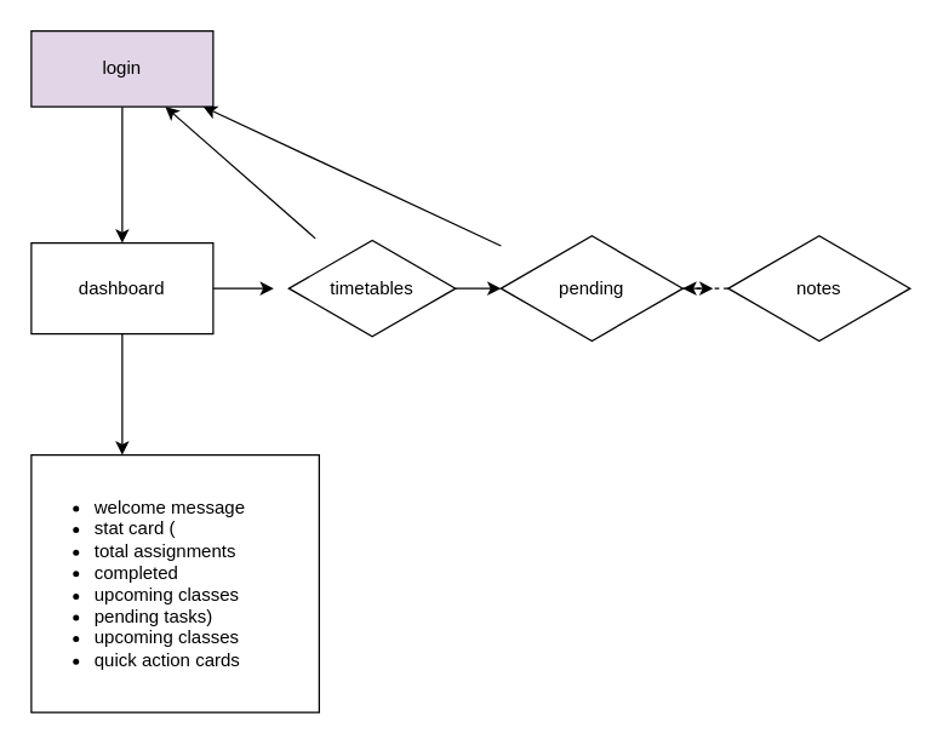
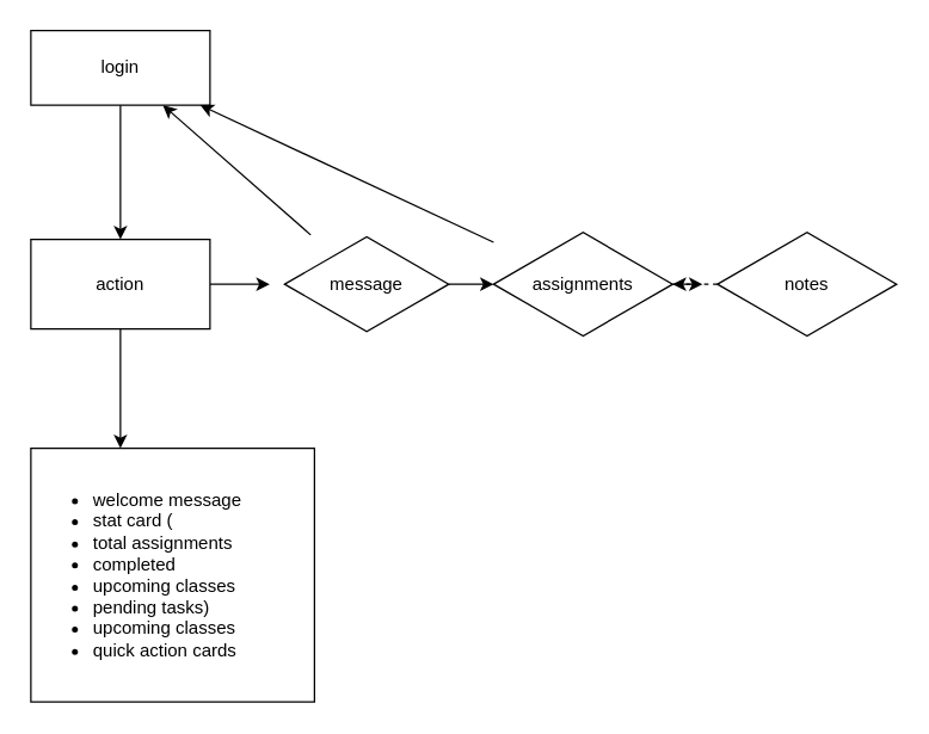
- <mxCell id="6" value="login" style="rounded=0;whiteSpace=wrap;html=1;fillColor=#e1d5e7;" vertex="1" parent="1"><mxGeometry x="20" y="20" width="120" height="50" as="geometry" /></mxCell>
+ <mxCell id="6" value="login" style="rounded=0;whiteSpace=wrap;html=1;" vertex="1" parent="1"><mxGeometry x="20" y="20" width="120" height="50" as="geometry" /></mxCell>
- <mxCell id="4" value="dashboard" style="rounded=0;whiteSpace=wrap;html=1;" vertex="1" parent="1"><mxGeometry x="20" y="160" width="120" height="60" as="geometry" /></mxCell>
+ <mxCell id="4" value="action" style="rounded=0;whiteSpace=wrap;html=1;" vertex="1" parent="1"><mxGeometry x="20" y="160" width="120" height="60" as="geometry" /></mxCell>
- <mxCell id="11" value="timetables" style="html=1;whiteSpace=wrap;aspect=fixed;shape=isoRectangle;" vertex="1" parent="1"><mxGeometry x="190" y="157" width="110" height="66" as="geometry" /></mxCell>
+ <mxCell id="11" value="message" style="html=1;whiteSpace=wrap;aspect=fixed;shape=isoRectangle;" vertex="1" parent="1"><mxGeometry x="190" y="157" width="110" height="66" as="geometry" /></mxCell>
- <mxCell id="13" value="pending" style="html=1;whiteSpace=wrap;aspect=fixed;shape=isoRectangle;" vertex="1" parent="1"><mxGeometry x="330" y="154" width="120" height="72" as="geometry" /></mxCell>
+ <mxCell id="13" value="assignments" style="html=1;whiteSpace=wrap;aspect=fixed;shape=isoRectangle;" vertex="1" parent="1"><mxGeometry x="330" y="154" width="120" height="72" as="geometry" /></mxCell>
